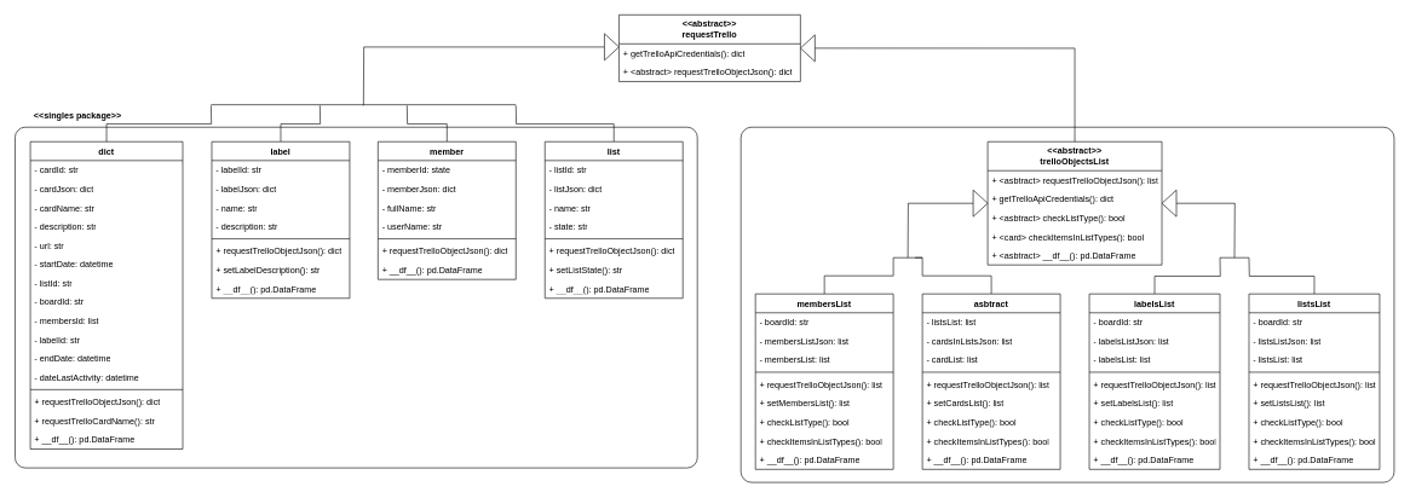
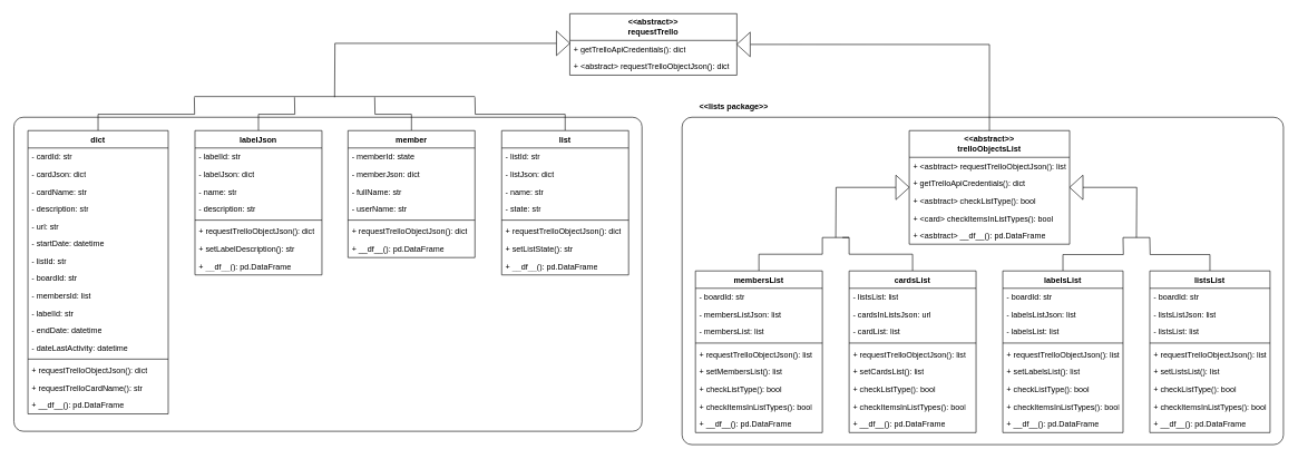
- <mxCell id="115" value="&lt;b&gt;&amp;lt;&amp;lt;singles package&amp;gt;&amp;gt;&lt;/b&gt;" style="text;strokeColor=none;fillColor=none;align=left;verticalAlign=middle;spacingLeft=4;spacingRight=4;overflow=hidden;points=[[0,0.5],[1,0.5]];portConstraint=eastwest;rotatable=0;whiteSpace=wrap;html=1;" vertex="1" parent="1"><mxGeometry x="40" y="145" width="150" height="30" as="geometry" /></mxCell>
+ <mxCell id="116" value="&lt;b&gt;&amp;lt;&amp;lt;lists package&amp;gt;&amp;gt;&lt;/b&gt;" style="text;strokeColor=none;fillColor=none;align=left;verticalAlign=middle;spacingLeft=4;spacingRight=4;overflow=hidden;points=[[0,0.5],[1,0.5]];portConstraint=eastwest;rotatable=0;whiteSpace=wrap;html=1;" vertex="1" parent="1"><mxGeometry x="1040" y="145" width="130" height="30" as="geometry" /></mxCell>
- <mxCell id="26" value="label" style="swimlane;fontStyle=1;align=center;verticalAlign=top;childLayout=stackLayout;horizontal=1;startSize=26;horizontalStack=0;resizeParent=1;resizeParentMax=0;resizeLast=0;collapsible=1;marginBottom=0;whiteSpace=wrap;html=1;" vertex="1" parent="1"><mxGeometry x="291" y="195" width="190" height="216" as="geometry"><mxRectangle x="291" y="280" width="70" height="30" as="alternateBounds" /></mxGeometry></mxCell>
+ <mxCell id="26" value="labelJson" style="swimlane;fontStyle=1;align=center;verticalAlign=top;childLayout=stackLayout;horizontal=1;startSize=26;horizontalStack=0;resizeParent=1;resizeParentMax=0;resizeLast=0;collapsible=1;marginBottom=0;whiteSpace=wrap;html=1;" vertex="1" parent="1"><mxGeometry x="291" y="195" width="190" height="216" as="geometry"><mxRectangle x="291" y="280" width="70" height="30" as="alternateBounds" /></mxGeometry></mxCell>
- <mxCell id="72" value="asbtract" style="swimlane;fontStyle=1;align=center;verticalAlign=top;childLayout=stackLayout;horizontal=1;startSize=26;horizontalStack=0;resizeParent=1;resizeParentMax=0;resizeLast=0;collapsible=1;marginBottom=0;whiteSpace=wrap;html=1;" vertex="1" parent="1"><mxGeometry x="1270" y="405" width="190" height="242" as="geometry" /></mxCell>
+ <mxCell id="72" value="cardsList" style="swimlane;fontStyle=1;align=center;verticalAlign=top;childLayout=stackLayout;horizontal=1;startSize=26;horizontalStack=0;resizeParent=1;resizeParentMax=0;resizeLast=0;collapsible=1;marginBottom=0;whiteSpace=wrap;html=1;" vertex="1" parent="1"><mxGeometry x="1270" y="405" width="190" height="242" as="geometry" /></mxCell>
- <mxCell id="74" value="- cardsInListsJson: list" style="text;strokeColor=none;fillColor=none;align=left;verticalAlign=top;spacingLeft=4;spacingRight=4;overflow=hidden;rotatable=0;points=[[0,0.5],[1,0.5]];portConstraint=eastwest;whiteSpace=wrap;html=1;" vertex="1" parent="72"><mxGeometry y="52" width="190" height="26" as="geometry" /></mxCell>
+ <mxCell id="74" value="- cardsInListsJson: url" style="text;strokeColor=none;fillColor=none;align=left;verticalAlign=top;spacingLeft=4;spacingRight=4;overflow=hidden;rotatable=0;points=[[0,0.5],[1,0.5]];portConstraint=eastwest;whiteSpace=wrap;html=1;" vertex="1" parent="72"><mxGeometry y="52" width="190" height="26" as="geometry" /></mxCell>
